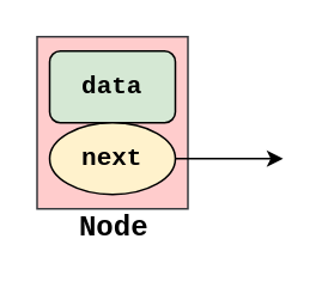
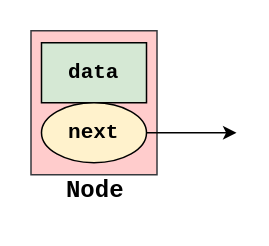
- <mxCell id="4" value="&lt;font style=&quot;font-size: 14px;&quot; face=&quot;Courier New&quot;&gt;&lt;b&gt;data&lt;/b&gt;&lt;/font&gt;" style="whiteSpace=wrap;html=1;fillColor=#d5e8d4;strokeColor=#000000;rounded=1;" parent="2" vertex="1"><mxGeometry x="7" y="8" width="70" height="40" as="geometry" /></mxCell>
+ <mxCell id="4" value="&lt;font style=&quot;font-size: 14px;&quot; face=&quot;Courier New&quot;&gt;&lt;b&gt;data&lt;/b&gt;&lt;/font&gt;" style="rounded=0;whiteSpace=wrap;html=1;fillColor=#d5e8d4;strokeColor=#000000;" parent="2" vertex="1"><mxGeometry x="7" y="8" width="70" height="40" as="geometry" /></mxCell>
